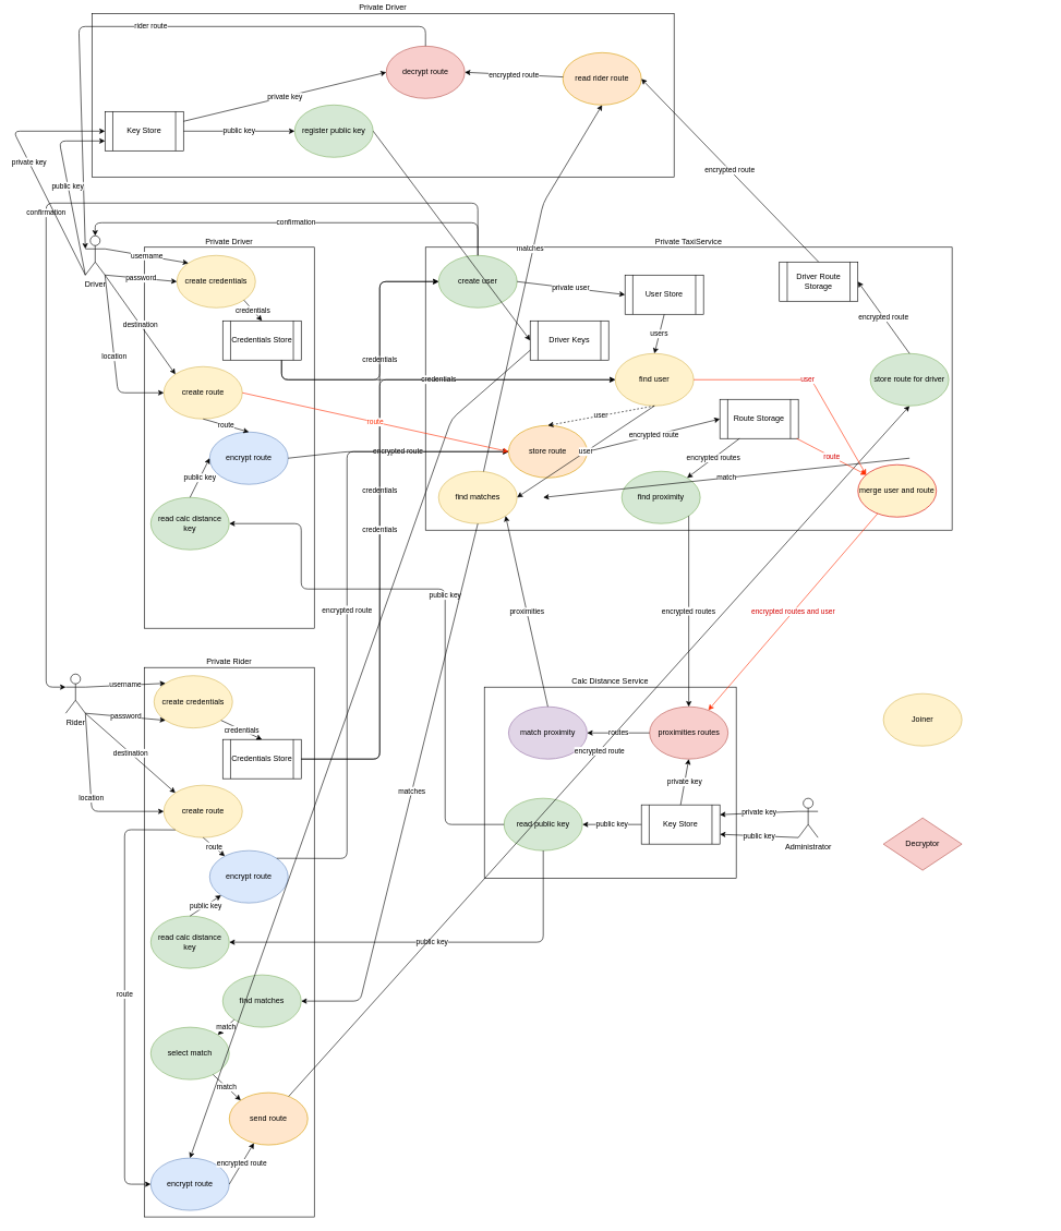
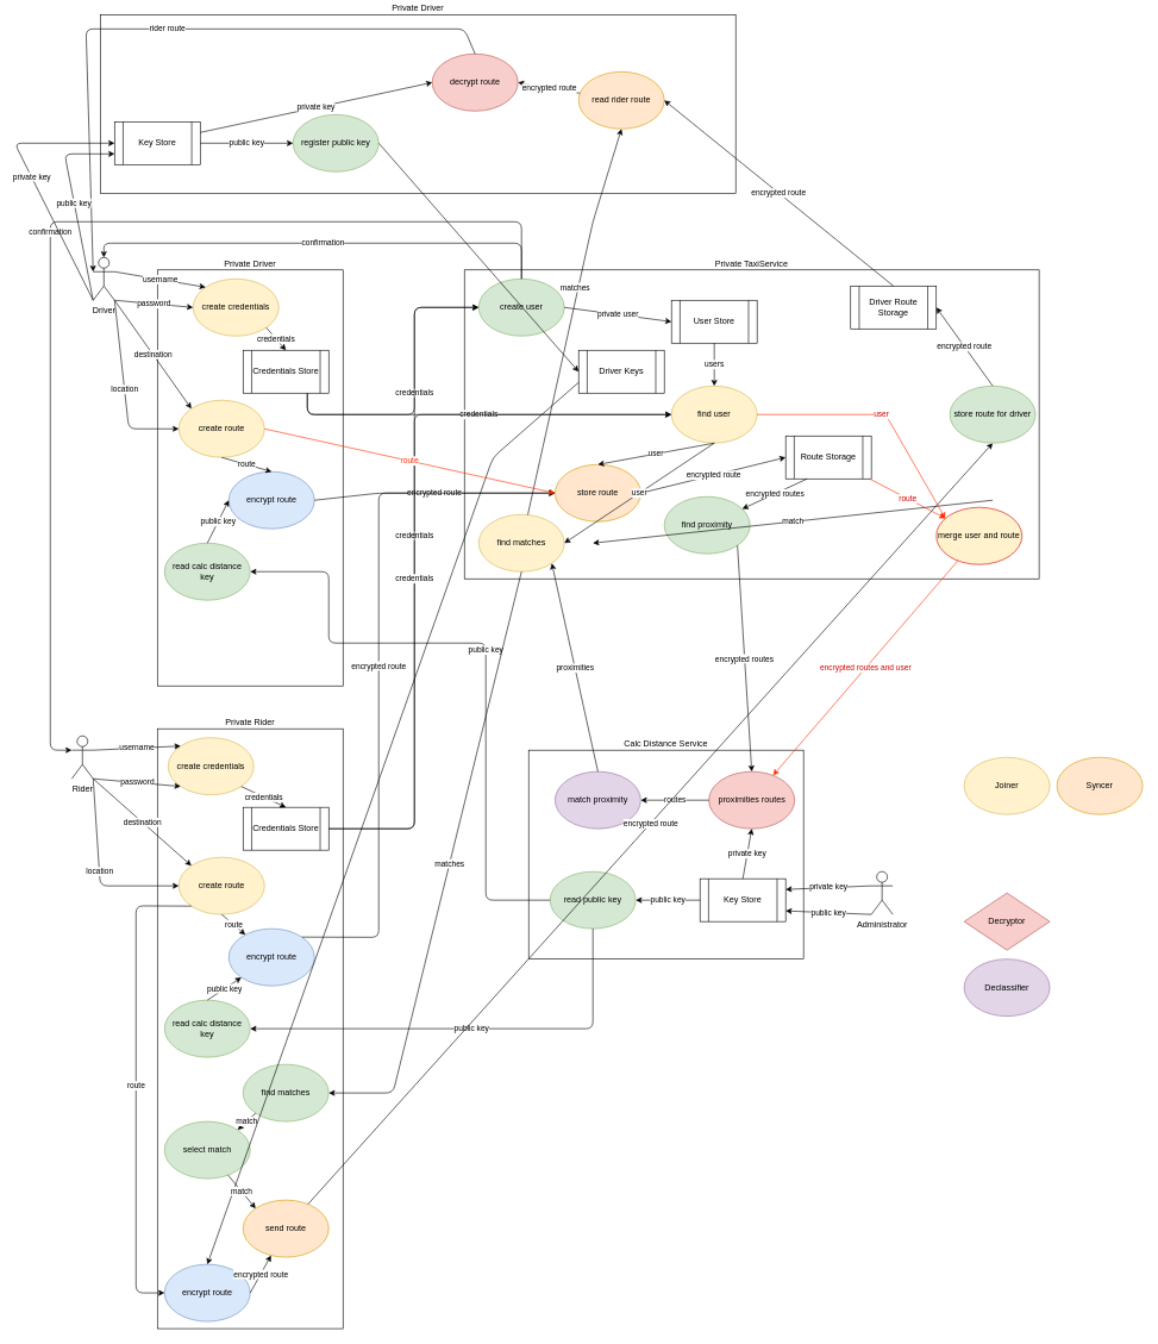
- <mxCell id="93" value="decrypt route" style="ellipse;whiteSpace=wrap;html=1;fillColor=#f8cecc;strokeColor=#b85450;" vertex="1" parent="1"><mxGeometry x="590" y="70" width="120" height="80" as="geometry" /></mxCell>
+ <mxCell id="93" value="decrypt route" style="ellipse;whiteSpace=wrap;html=1;fillColor=#f8cecc;strokeColor=#b85450;" vertex="1" parent="1"><mxGeometry x="605" y="75" width="120" height="80" as="geometry" /></mxCell>
- <mxCell id="91" value="read rider route" style="ellipse;whiteSpace=wrap;html=1;fillColor=#ffe6cc;strokeColor=#d79b00;" vertex="1" parent="1"><mxGeometry x="860" y="80" width="120" height="80" as="geometry" /></mxCell>
+ <mxCell id="91" value="read rider route" style="ellipse;whiteSpace=wrap;html=1;fillColor=#ffe6cc;strokeColor=#d79b00;" vertex="1" parent="1"><mxGeometry x="810" y="100" width="120" height="80" as="geometry" /></mxCell>
- <mxCell id="87" value="register public key" style="ellipse;whiteSpace=wrap;html=1;fillColor=#d5e8d4;strokeColor=#82b366;" vertex="1" parent="1"><mxGeometry x="450" y="160" width="120" height="80" as="geometry" /></mxCell>
+ <mxCell id="87" value="register public key" style="ellipse;whiteSpace=wrap;html=1;fillColor=#d5e8d4;strokeColor=#82b366;" vertex="1" parent="1"><mxGeometry x="410" y="160" width="120" height="80" as="geometry" /></mxCell>
- <mxCell id="11" value="User Store" style="shape=process;whiteSpace=wrap;html=1;backgroundOutline=1;" vertex="1" parent="1"><mxGeometry x="955" y="420" width="120" height="60" as="geometry" /></mxCell>
+ <mxCell id="11" value="User Store" style="shape=process;whiteSpace=wrap;html=1;backgroundOutline=1;" vertex="1" parent="1"><mxGeometry x="940" y="420" width="120" height="60" as="geometry" /></mxCell>
- <mxCell id="36" value="user" style="endArrow=classic;html=1;exitX=0.5;exitY=1;exitDx=0;exitDy=0;entryX=0.5;entryY=0;entryDx=0;entryDy=0;dashed=1;" edge="1" parent="1" source="35" target="30"><mxGeometry width="50" height="50" relative="1" as="geometry"><mxPoint x="810" y="460" as="sourcePoint" /><mxPoint x="710" y="650" as="targetPoint" /></mxGeometry></mxCell>
+ <mxCell id="36" value="user" style="endArrow=classic;html=1;exitX=0.5;exitY=1;exitDx=0;exitDy=0;entryX=0.5;entryY=0;entryDx=0;entryDy=0;" edge="1" parent="1" source="35" target="30"><mxGeometry width="50" height="50" relative="1" as="geometry"><mxPoint x="810" y="460" as="sourcePoint" /><mxPoint x="710" y="650" as="targetPoint" /></mxGeometry></mxCell>
- <mxCell id="55" value="find proximity" style="ellipse;whiteSpace=wrap;html=1;fillColor=#d5e8d4;strokeColor=#82b366;" vertex="1" parent="1"><mxGeometry x="950" y="720" width="120" height="80" as="geometry" /></mxCell>
+ <mxCell id="55" value="find proximity" style="ellipse;whiteSpace=wrap;html=1;fillColor=#d5e8d4;strokeColor=#82b366;" vertex="1" parent="1"><mxGeometry x="930" y="695" width="120" height="80" as="geometry" /></mxCell>
+ <mxCell id="97" value="Syncer" style="ellipse;whiteSpace=wrap;html=1;fillColor=#ffe6cc;strokeColor=#d79b00;" vertex="1" parent="1"><mxGeometry x="1480" y="1060" width="120" height="80" as="geometry" /></mxCell>
+ <mxCell id="73" value="Declassifier" style="ellipse;whiteSpace=wrap;html=1;fillColor=#e1d5e7;strokeColor=#9673a6;" vertex="1" parent="1"><mxGeometry x="1350" y="1342.5" width="120" height="80" as="geometry" /></mxCell>
- <mxCell id="77" value="send route" style="ellipse;whiteSpace=wrap;html=1;fillColor=#ffe6cc;strokeColor=#d79b00;" vertex="1" parent="1"><mxGeometry x="350" y="1670" width="120" height="80" as="geometry" /></mxCell>
+ <mxCell id="77" value="send route" style="ellipse;whiteSpace=wrap;html=1;fillColor=#ffe6cc;strokeColor=#d79b00;" vertex="1" parent="1"><mxGeometry x="340" y="1680" width="120" height="80" as="geometry" /></mxCell>
